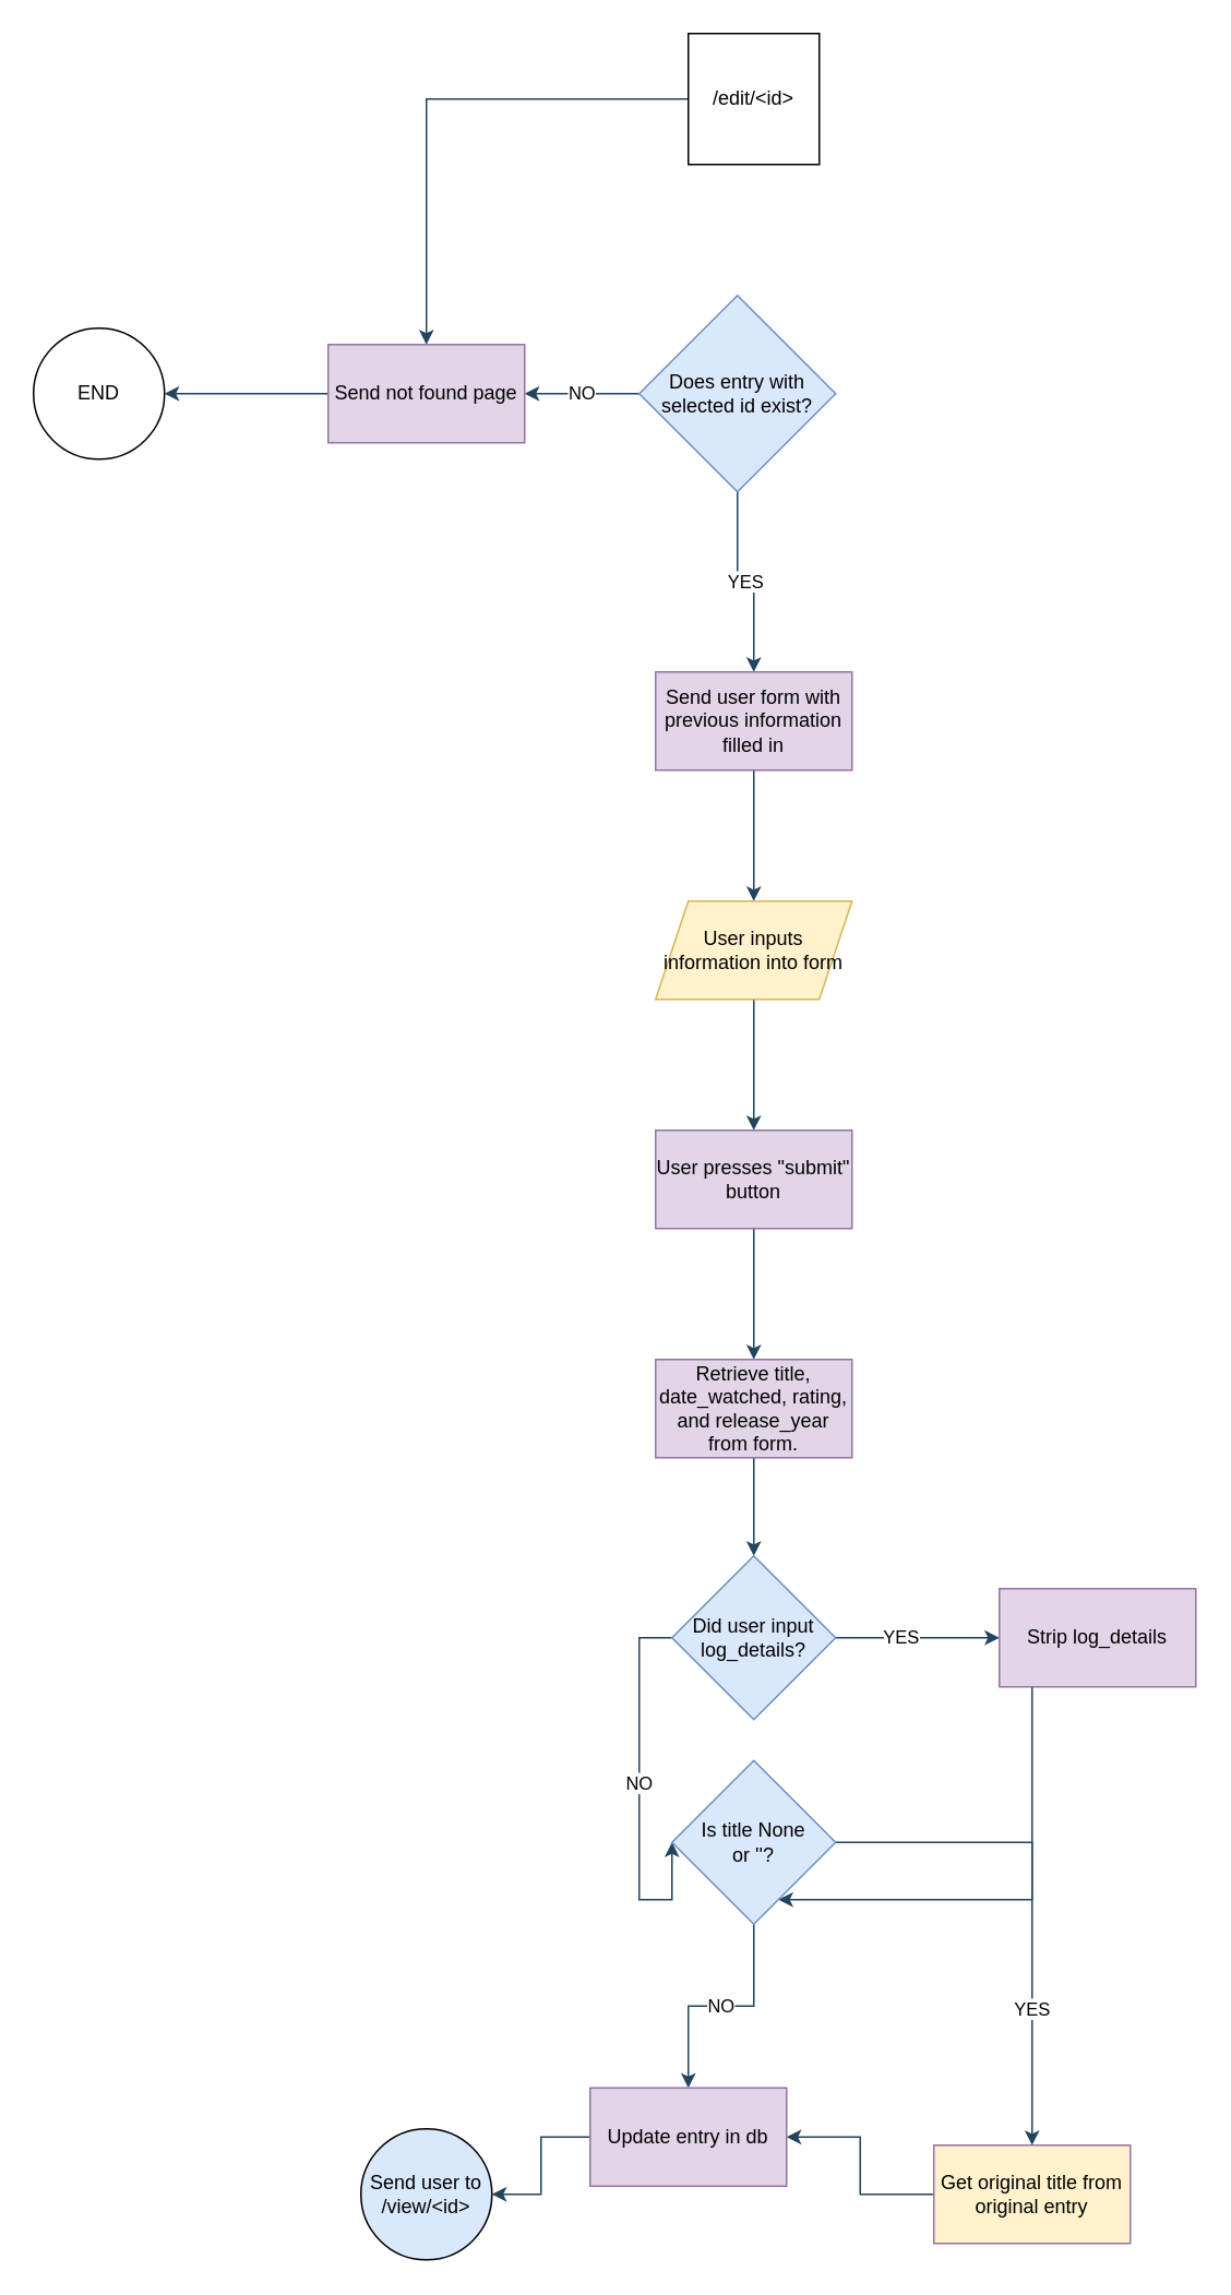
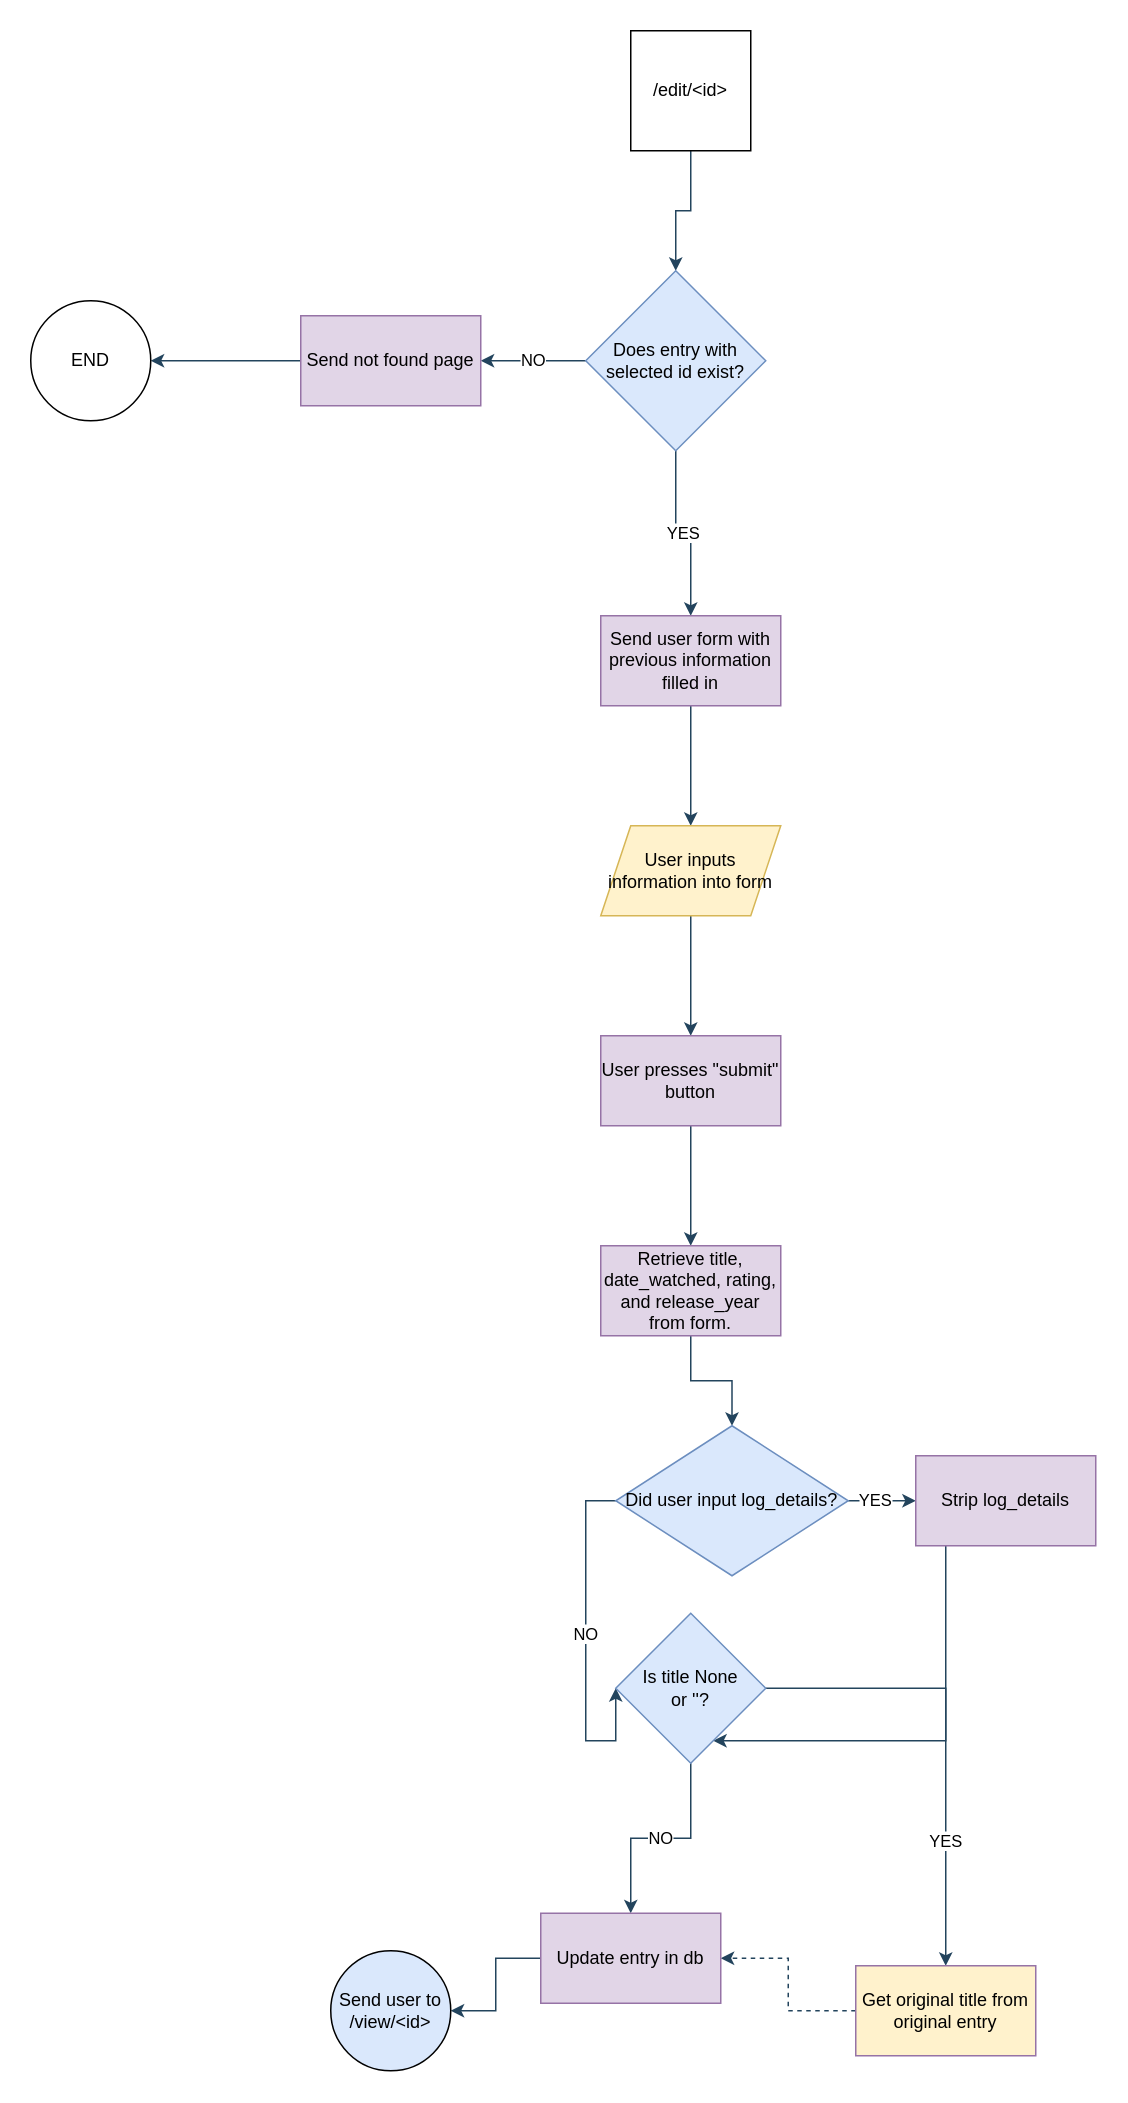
- <mxCell id="2" value="" style="edgeStyle=orthogonalEdgeStyle;rounded=0;orthogonalLoop=1;jettySize=auto;html=1;strokeColor=#23445D;" parent="1" source="3" target="8" edge="1"><mxGeometry relative="1" as="geometry" /></mxCell>
+ <mxCell id="2" value="" style="edgeStyle=orthogonalEdgeStyle;rounded=0;orthogonalLoop=1;jettySize=auto;html=1;strokeColor=#23445D;" parent="1" source="3" target="6" edge="1"><mxGeometry relative="1" as="geometry" /></mxCell>
- <mxCell id="20" value="Did user input log_details?" style="rhombus;whiteSpace=wrap;html=1;fillColor=#dae8fc;strokeColor=#6c8ebf;labelBackgroundColor=none;" parent="1" vertex="1"><mxGeometry x="410" y="950" width="100" height="100" as="geometry" /></mxCell>
+ <mxCell id="20" value="Did user input log_details?" style="rhombus;whiteSpace=wrap;html=1;fillColor=#dae8fc;strokeColor=#6c8ebf;labelBackgroundColor=none;" parent="1" vertex="1"><mxGeometry x="410" y="950" width="155" height="100" as="geometry" /></mxCell>
- <mxCell id="26" value="" style="edgeStyle=orthogonalEdgeStyle;rounded=0;orthogonalLoop=1;jettySize=auto;html=1;strokeColor=#23445D;" parent="1" source="27" target="29" edge="1"><mxGeometry relative="1" as="geometry" /></mxCell>
+ <mxCell id="26" value="" style="edgeStyle=orthogonalEdgeStyle;rounded=0;orthogonalLoop=1;jettySize=auto;html=1;strokeColor=#23445D;dashed=1;" parent="1" source="27" target="29" edge="1"><mxGeometry relative="1" as="geometry" /></mxCell>
